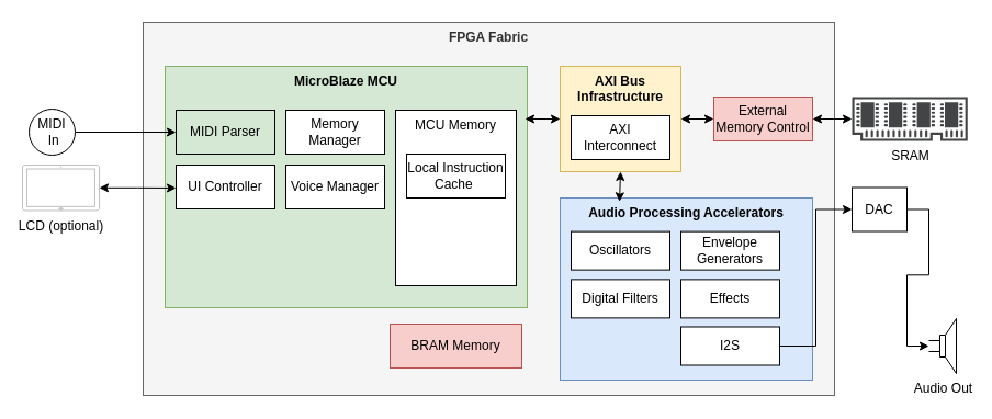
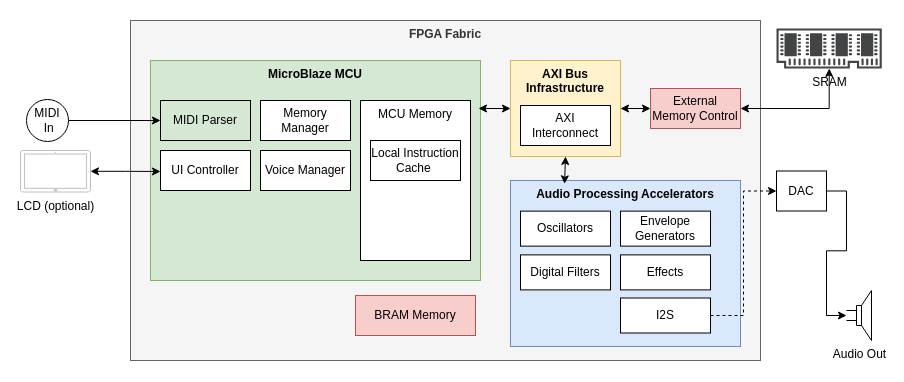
- <mxCell id="10" value="SRAM" style="sketch=0;pointerEvents=1;shadow=0;dashed=0;html=1;strokeColor=none;fillColor=#434445;aspect=fixed;labelPosition=center;verticalLabelPosition=bottom;verticalAlign=top;align=center;outlineConnect=0;shape=mxgraph.vvd.memory;" vertex="1" parent="1"><mxGeometry x="776" y="88" width="105.26" height="40" as="geometry" /></mxCell>
+ <mxCell id="10" value="SRAM" style="sketch=0;pointerEvents=1;shadow=0;dashed=0;html=1;strokeColor=none;fillColor=#434445;aspect=fixed;labelPosition=center;verticalLabelPosition=bottom;verticalAlign=top;align=center;outlineConnect=0;shape=mxgraph.vvd.memory;" vertex="1" parent="1"><mxGeometry x="776" y="28" width="105.26" height="40" as="geometry" /></mxCell>
- <mxCell id="20" value="" style="edgeStyle=orthogonalEdgeStyle;rounded=0;orthogonalLoop=1;jettySize=auto;html=1;exitX=1;exitY=0.5;exitDx=0;exitDy=0;entryX=0;entryY=0.5;entryDx=0;entryDy=0;" edge="1" parent="1" source="31" target="30"><mxGeometry relative="1" as="geometry" /></mxCell>
+ <mxCell id="20" value="" style="edgeStyle=orthogonalEdgeStyle;rounded=0;orthogonalLoop=1;jettySize=auto;html=1;exitX=1;exitY=0.5;exitDx=0;exitDy=0;entryX=0;entryY=0.5;entryDx=0;entryDy=0;dashed=1;" edge="1" parent="1" source="31" target="30"><mxGeometry relative="1" as="geometry" /></mxCell>
